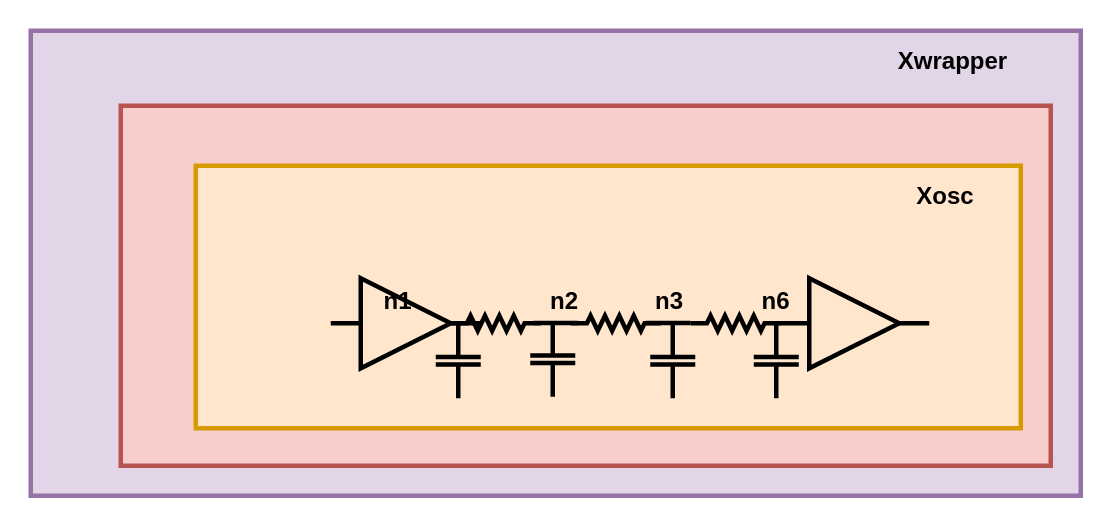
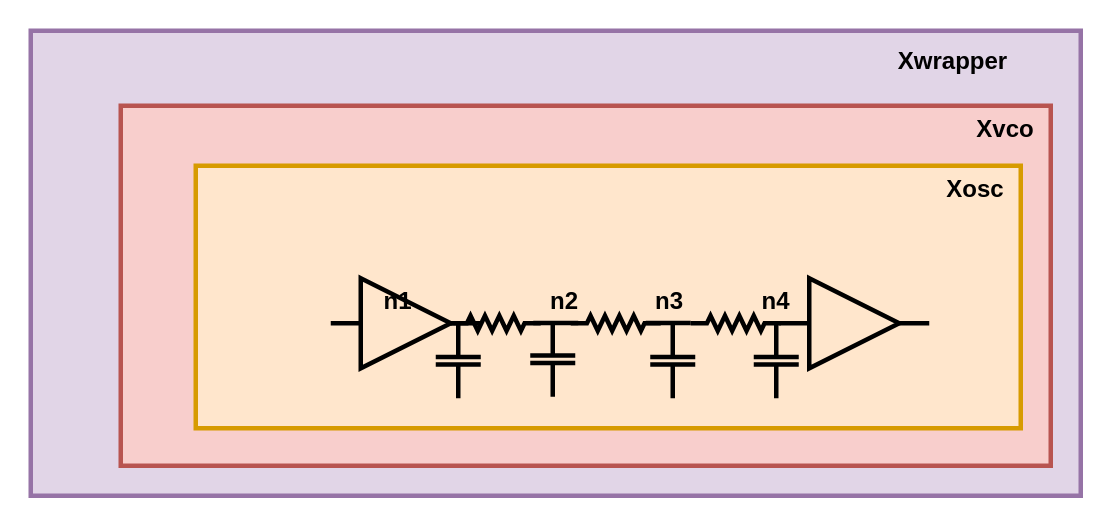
+ <mxCell id="13" value="&lt;font style=&quot;font-size: 16px&quot;&gt;&lt;b&gt;Xvco&lt;/b&gt;&lt;/font&gt;" style="text;html=1;strokeColor=none;fillColor=none;align=center;verticalAlign=middle;whiteSpace=wrap;rounded=0;" vertex="1" parent="1"><mxGeometry x="640" y="70" width="60" height="30" as="geometry" /></mxCell>
- <mxCell id="14" value="&lt;font style=&quot;font-size: 16px&quot;&gt;&lt;b&gt;Xosc&lt;/b&gt;&lt;/font&gt;" style="text;html=1;strokeColor=none;fillColor=none;align=center;verticalAlign=middle;whiteSpace=wrap;rounded=0;" vertex="1" parent="1"><mxGeometry x="600" y="115" width="60" height="30" as="geometry" /></mxCell>
+ <mxCell id="14" value="&lt;font style=&quot;font-size: 16px&quot;&gt;&lt;b&gt;Xosc&lt;/b&gt;&lt;/font&gt;" style="text;html=1;strokeColor=none;fillColor=none;align=center;verticalAlign=middle;whiteSpace=wrap;rounded=0;" vertex="1" parent="1"><mxGeometry x="620" y="110" width="60" height="30" as="geometry" /></mxCell>
- <mxCell id="22" value="&lt;font style=&quot;font-size: 16px&quot;&gt;&lt;b&gt;n6&lt;/b&gt;&lt;/font&gt;" style="text;html=1;strokeColor=none;fillColor=none;align=center;verticalAlign=middle;whiteSpace=wrap;rounded=0;" vertex="1" parent="1"><mxGeometry x="502" y="190" width="30" height="20" as="geometry" /></mxCell>
+ <mxCell id="22" value="&lt;font style=&quot;font-size: 16px&quot;&gt;&lt;b&gt;n4&lt;/b&gt;&lt;/font&gt;" style="text;html=1;strokeColor=none;fillColor=none;align=center;verticalAlign=middle;whiteSpace=wrap;rounded=0;" vertex="1" parent="1"><mxGeometry x="502" y="190" width="30" height="20" as="geometry" /></mxCell>
